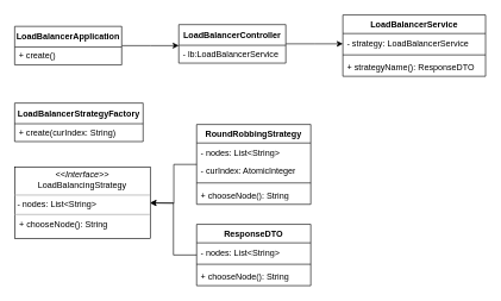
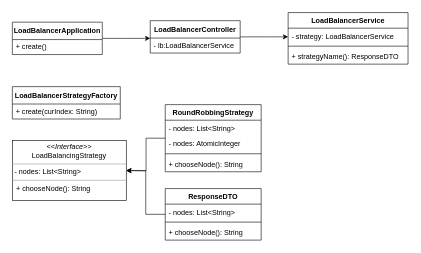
- <mxCell id="14" value="- curIndex: AtomicInteger" style="text;strokeColor=none;fillColor=none;align=left;verticalAlign=top;spacingLeft=4;spacingRight=4;overflow=hidden;rotatable=0;points=[[0,0.5],[1,0.5]];portConstraint=eastwest;whiteSpace=wrap;html=1;" vertex="1" parent="12"><mxGeometry y="52" width="160" height="26" as="geometry" /></mxCell>
+ <mxCell id="14" value="- nodes: AtomicInteger" style="text;strokeColor=none;fillColor=none;align=left;verticalAlign=top;spacingLeft=4;spacingRight=4;overflow=hidden;rotatable=0;points=[[0,0.5],[1,0.5]];portConstraint=eastwest;whiteSpace=wrap;html=1;" vertex="1" parent="12"><mxGeometry y="52" width="160" height="26" as="geometry" /></mxCell>
